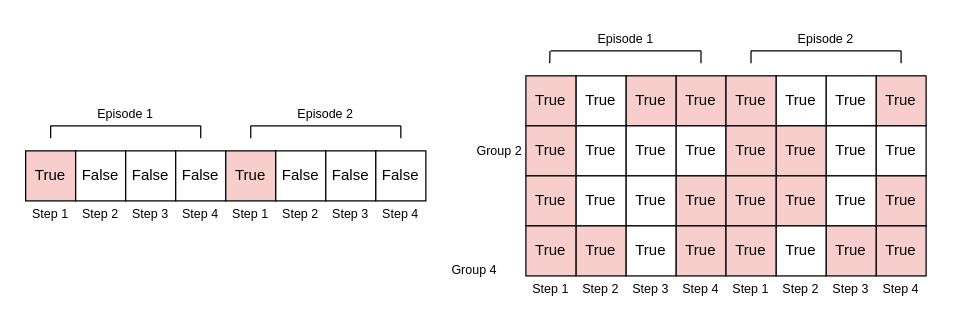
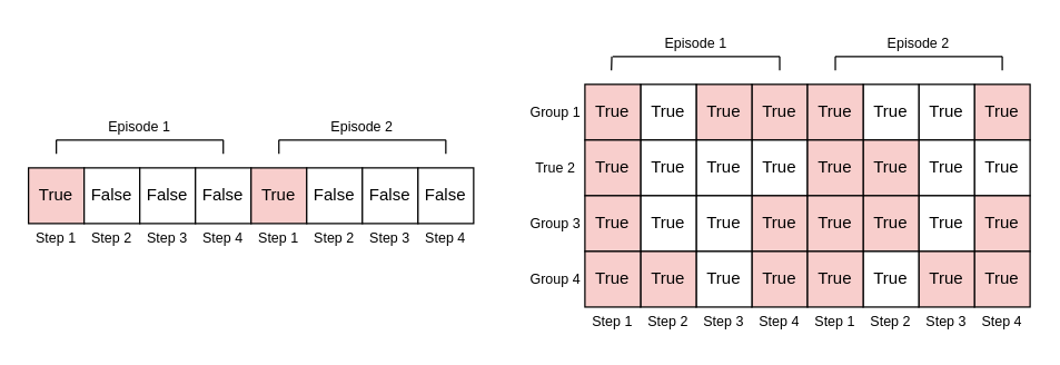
+ <mxCell id="58" value="Group 1" style="text;html=1;align=center;verticalAlign=middle;whiteSpace=wrap;rounded=0;fontSize=10;" vertex="1" parent="1"><mxGeometry x="379.31" y="60" width="40" height="40" as="geometry" /></mxCell>
- <mxCell id="59" value="Group 2" style="text;html=1;align=center;verticalAlign=middle;whiteSpace=wrap;rounded=0;fontSize=10;" vertex="1" parent="1"><mxGeometry x="379.31" y="100" width="40" height="40" as="geometry" /></mxCell>
+ <mxCell id="59" value="True 2" style="text;html=1;align=center;verticalAlign=middle;whiteSpace=wrap;rounded=0;fontSize=10;" vertex="1" parent="1"><mxGeometry x="379.31" y="100" width="40" height="40" as="geometry" /></mxCell>
+ <mxCell id="60" value="Group 3" style="text;html=1;align=center;verticalAlign=middle;whiteSpace=wrap;rounded=0;fontSize=10;" vertex="1" parent="1"><mxGeometry x="379.31" y="140" width="40" height="40" as="geometry" /></mxCell>
- <mxCell id="61" value="Group 4" style="text;html=1;align=center;verticalAlign=middle;whiteSpace=wrap;rounded=0;fontSize=10;" vertex="1" parent="1"><mxGeometry x="359.31" y="195" width="40" height="40" as="geometry" /></mxCell>
+ <mxCell id="61" value="Group 4" style="text;html=1;align=center;verticalAlign=middle;whiteSpace=wrap;rounded=0;fontSize=10;" vertex="1" parent="1"><mxGeometry x="379.31" y="180" width="40" height="40" as="geometry" /></mxCell>
